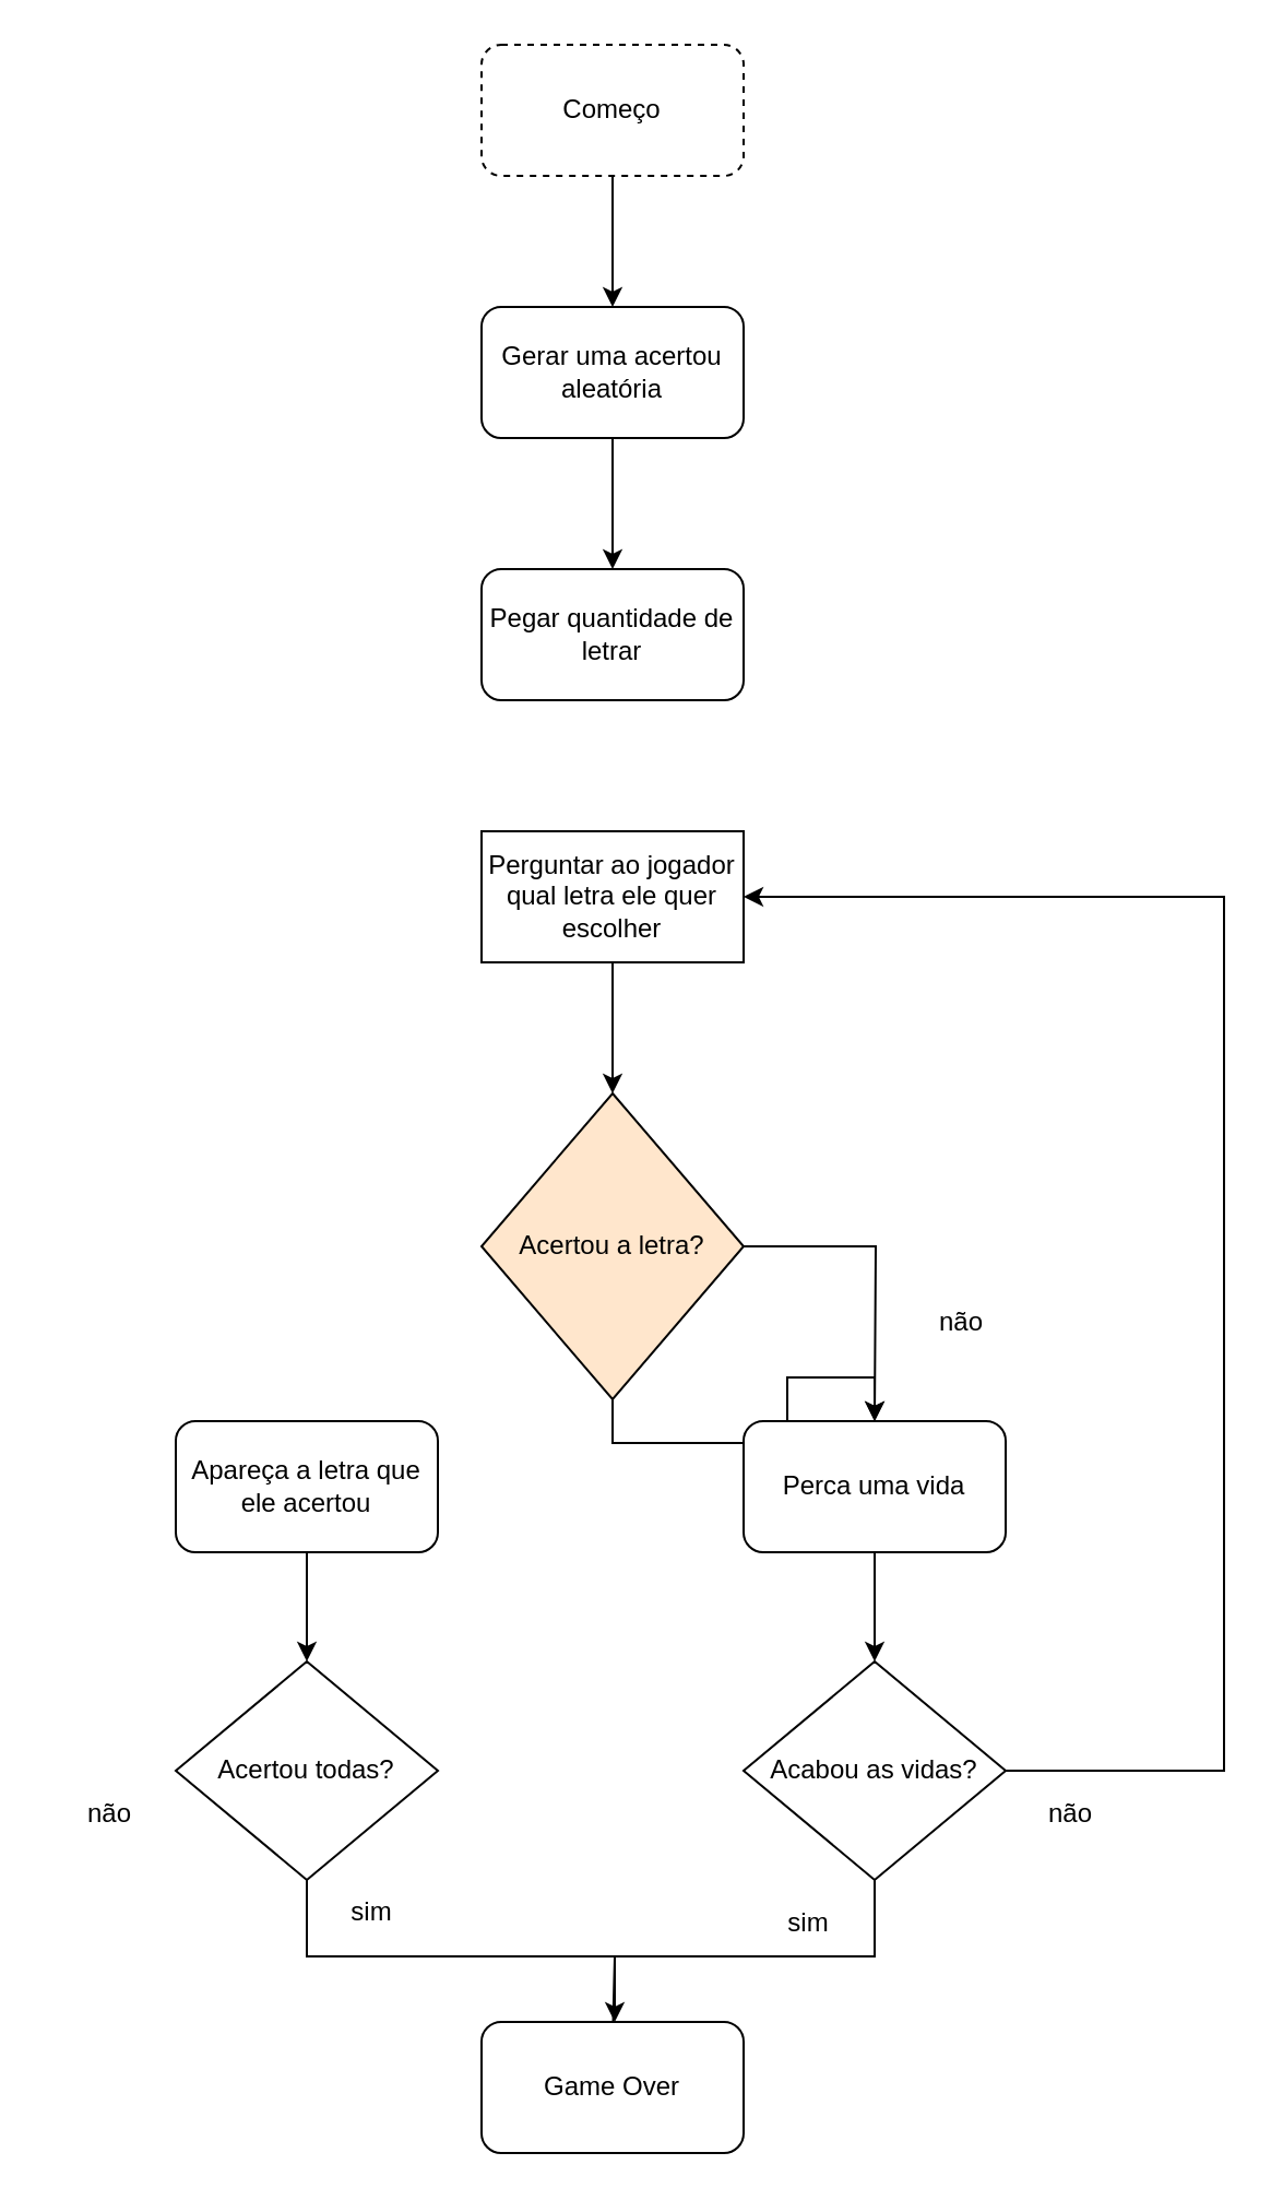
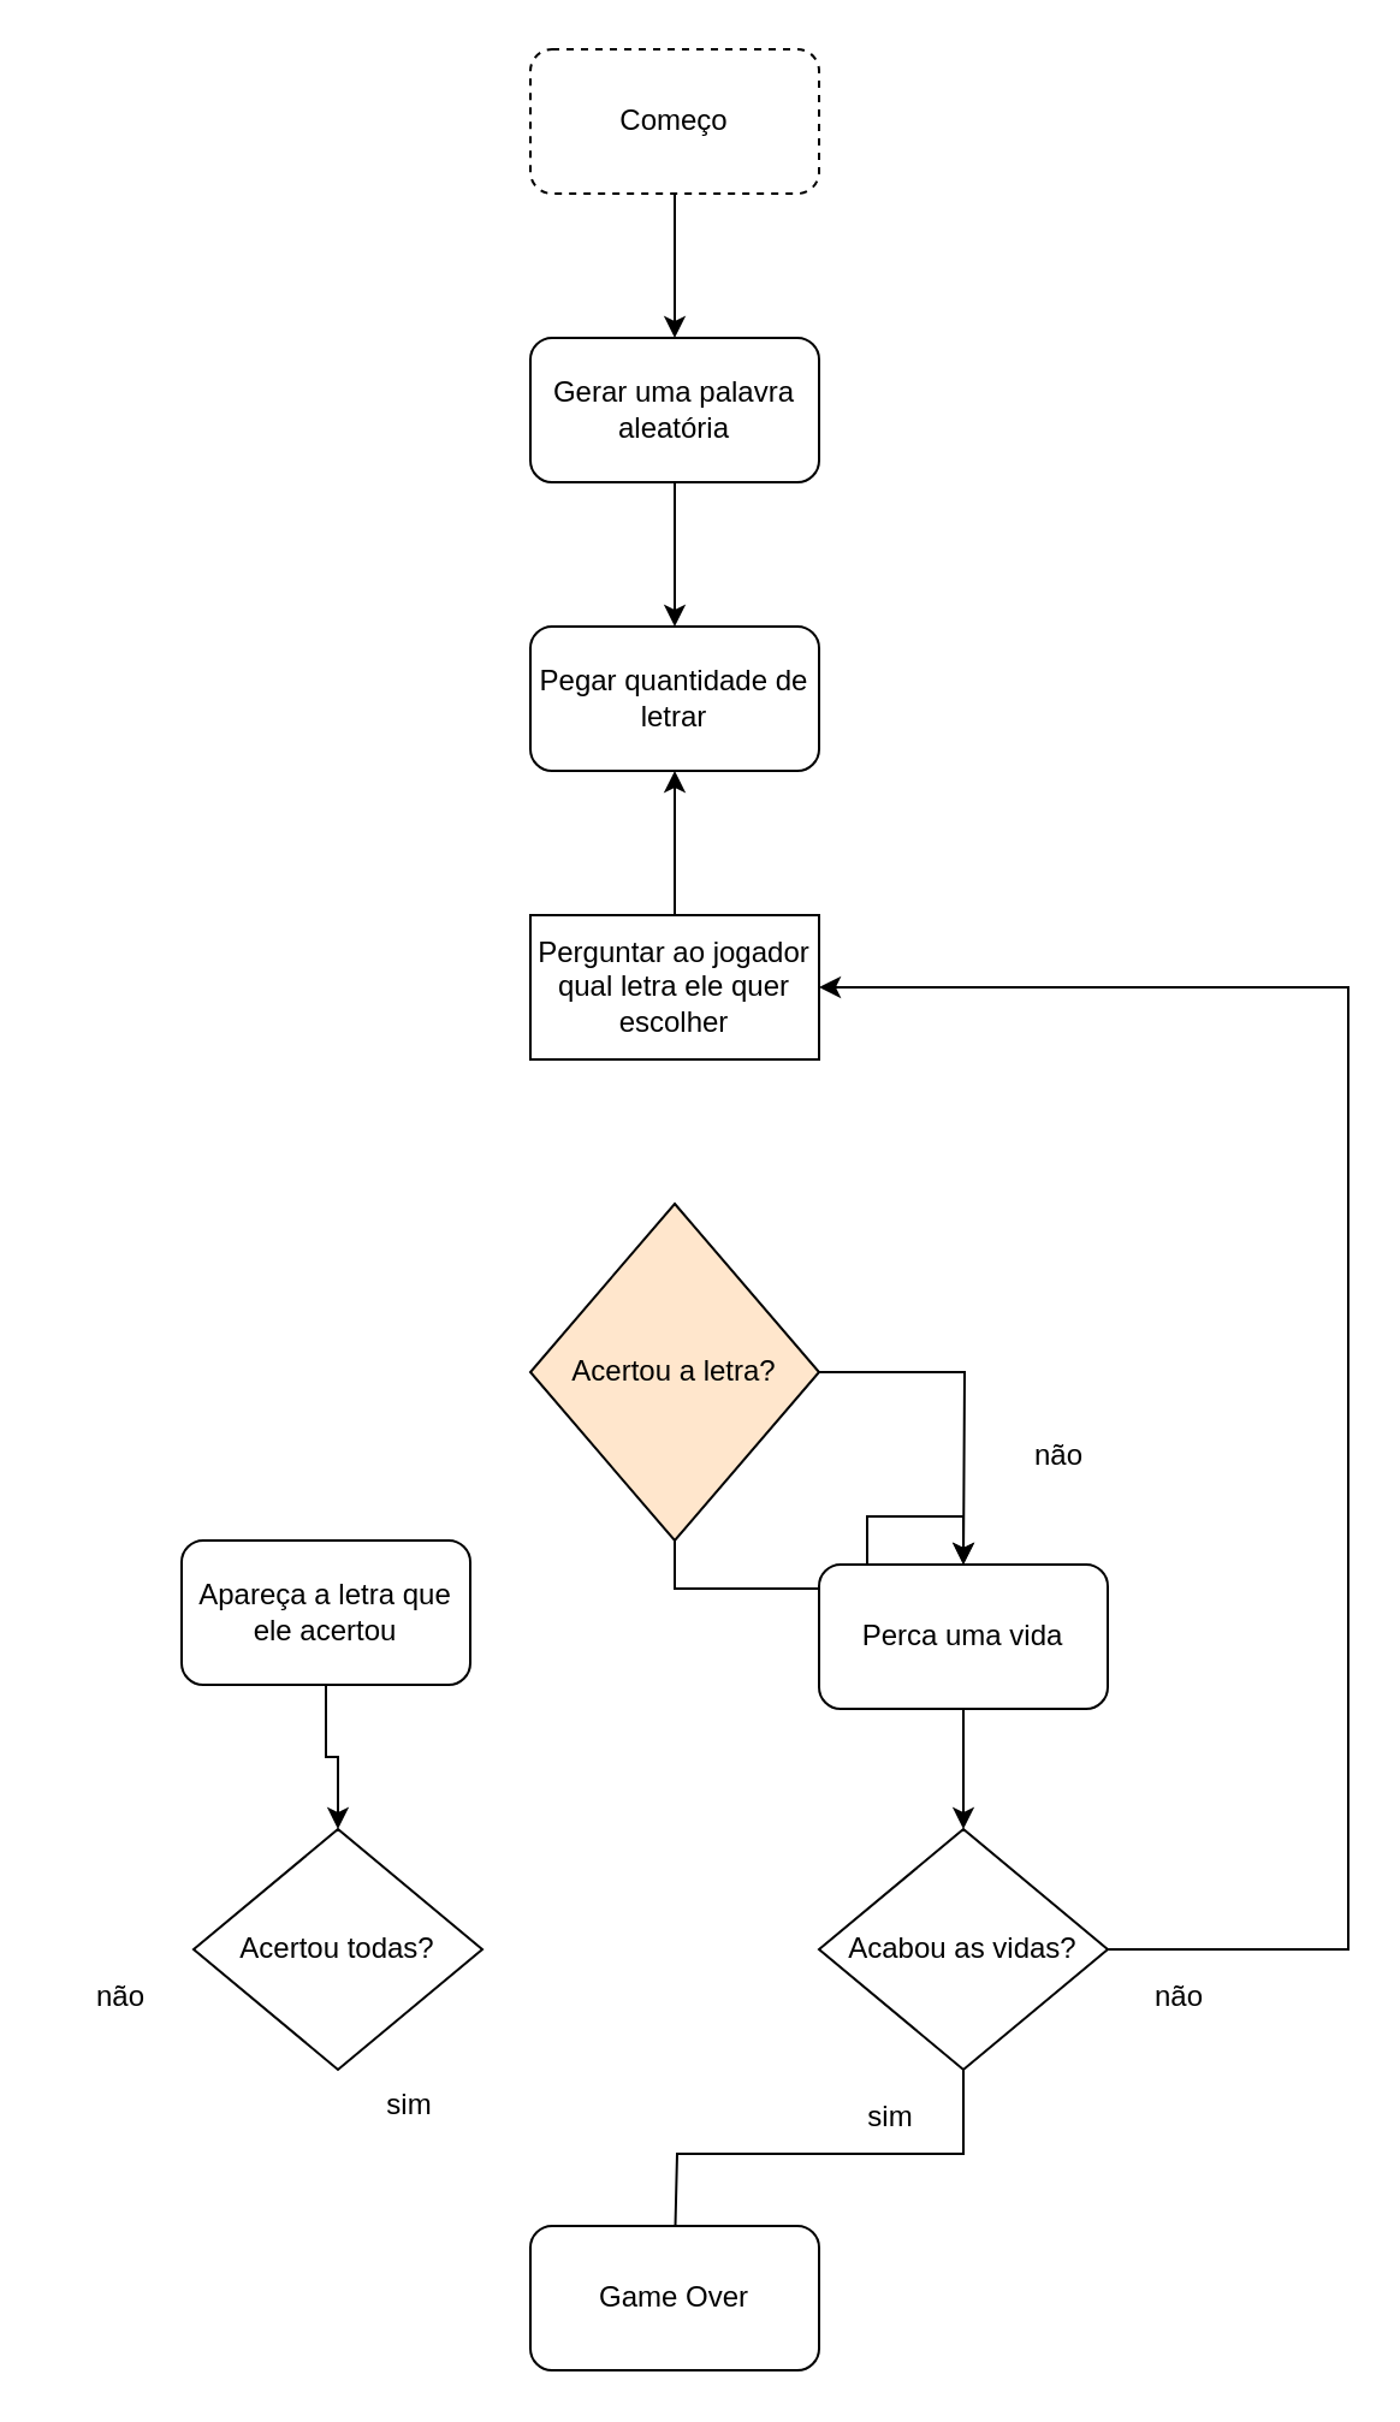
- <mxCell id="5" value="Gerar uma acertou aleatória" style="rounded=1;whiteSpace=wrap;html=1;" vertex="1" parent="1"><mxGeometry x="220" y="140" width="120" height="60" as="geometry" /></mxCell>
+ <mxCell id="5" value="Gerar uma palavra aleatória" style="rounded=1;whiteSpace=wrap;html=1;" vertex="1" parent="1"><mxGeometry x="220" y="140" width="120" height="60" as="geometry" /></mxCell>
- <mxCell id="7" style="edgeStyle=orthogonalEdgeStyle;rounded=0;orthogonalLoop=1;jettySize=auto;html=1;" edge="1" parent="1" source="8" target="11"><mxGeometry relative="1" as="geometry"><mxPoint x="280" y="570" as="targetPoint" /></mxGeometry></mxCell>
+ <mxCell id="7" style="edgeStyle=orthogonalEdgeStyle;rounded=0;orthogonalLoop=1;jettySize=auto;html=1;" edge="1" parent="1" source="8" target="6"><mxGeometry relative="1" as="geometry"><mxPoint x="280" y="570" as="targetPoint" /></mxGeometry></mxCell>
- <mxCell id="14" value="Apareça a letra que ele acertou" style="rounded=1;whiteSpace=wrap;html=1;" vertex="1" parent="1"><mxGeometry x="80" y="650" width="120" height="60" as="geometry" /></mxCell>
+ <mxCell id="14" value="Apareça a letra que ele acertou" style="rounded=1;whiteSpace=wrap;html=1;" vertex="1" parent="1"><mxGeometry x="75" y="640" width="120" height="60" as="geometry" /></mxCell>
- <mxCell id="20" style="edgeStyle=orthogonalEdgeStyle;rounded=0;orthogonalLoop=1;jettySize=auto;html=1;" edge="1" parent="1" source="21" target="24"><mxGeometry relative="1" as="geometry"><mxPoint x="280" y="935" as="targetPoint" /><Array as="points"><mxPoint x="140" y="895" /><mxPoint x="281" y="895" /><mxPoint x="281" y="935" /></Array></mxGeometry></mxCell>
